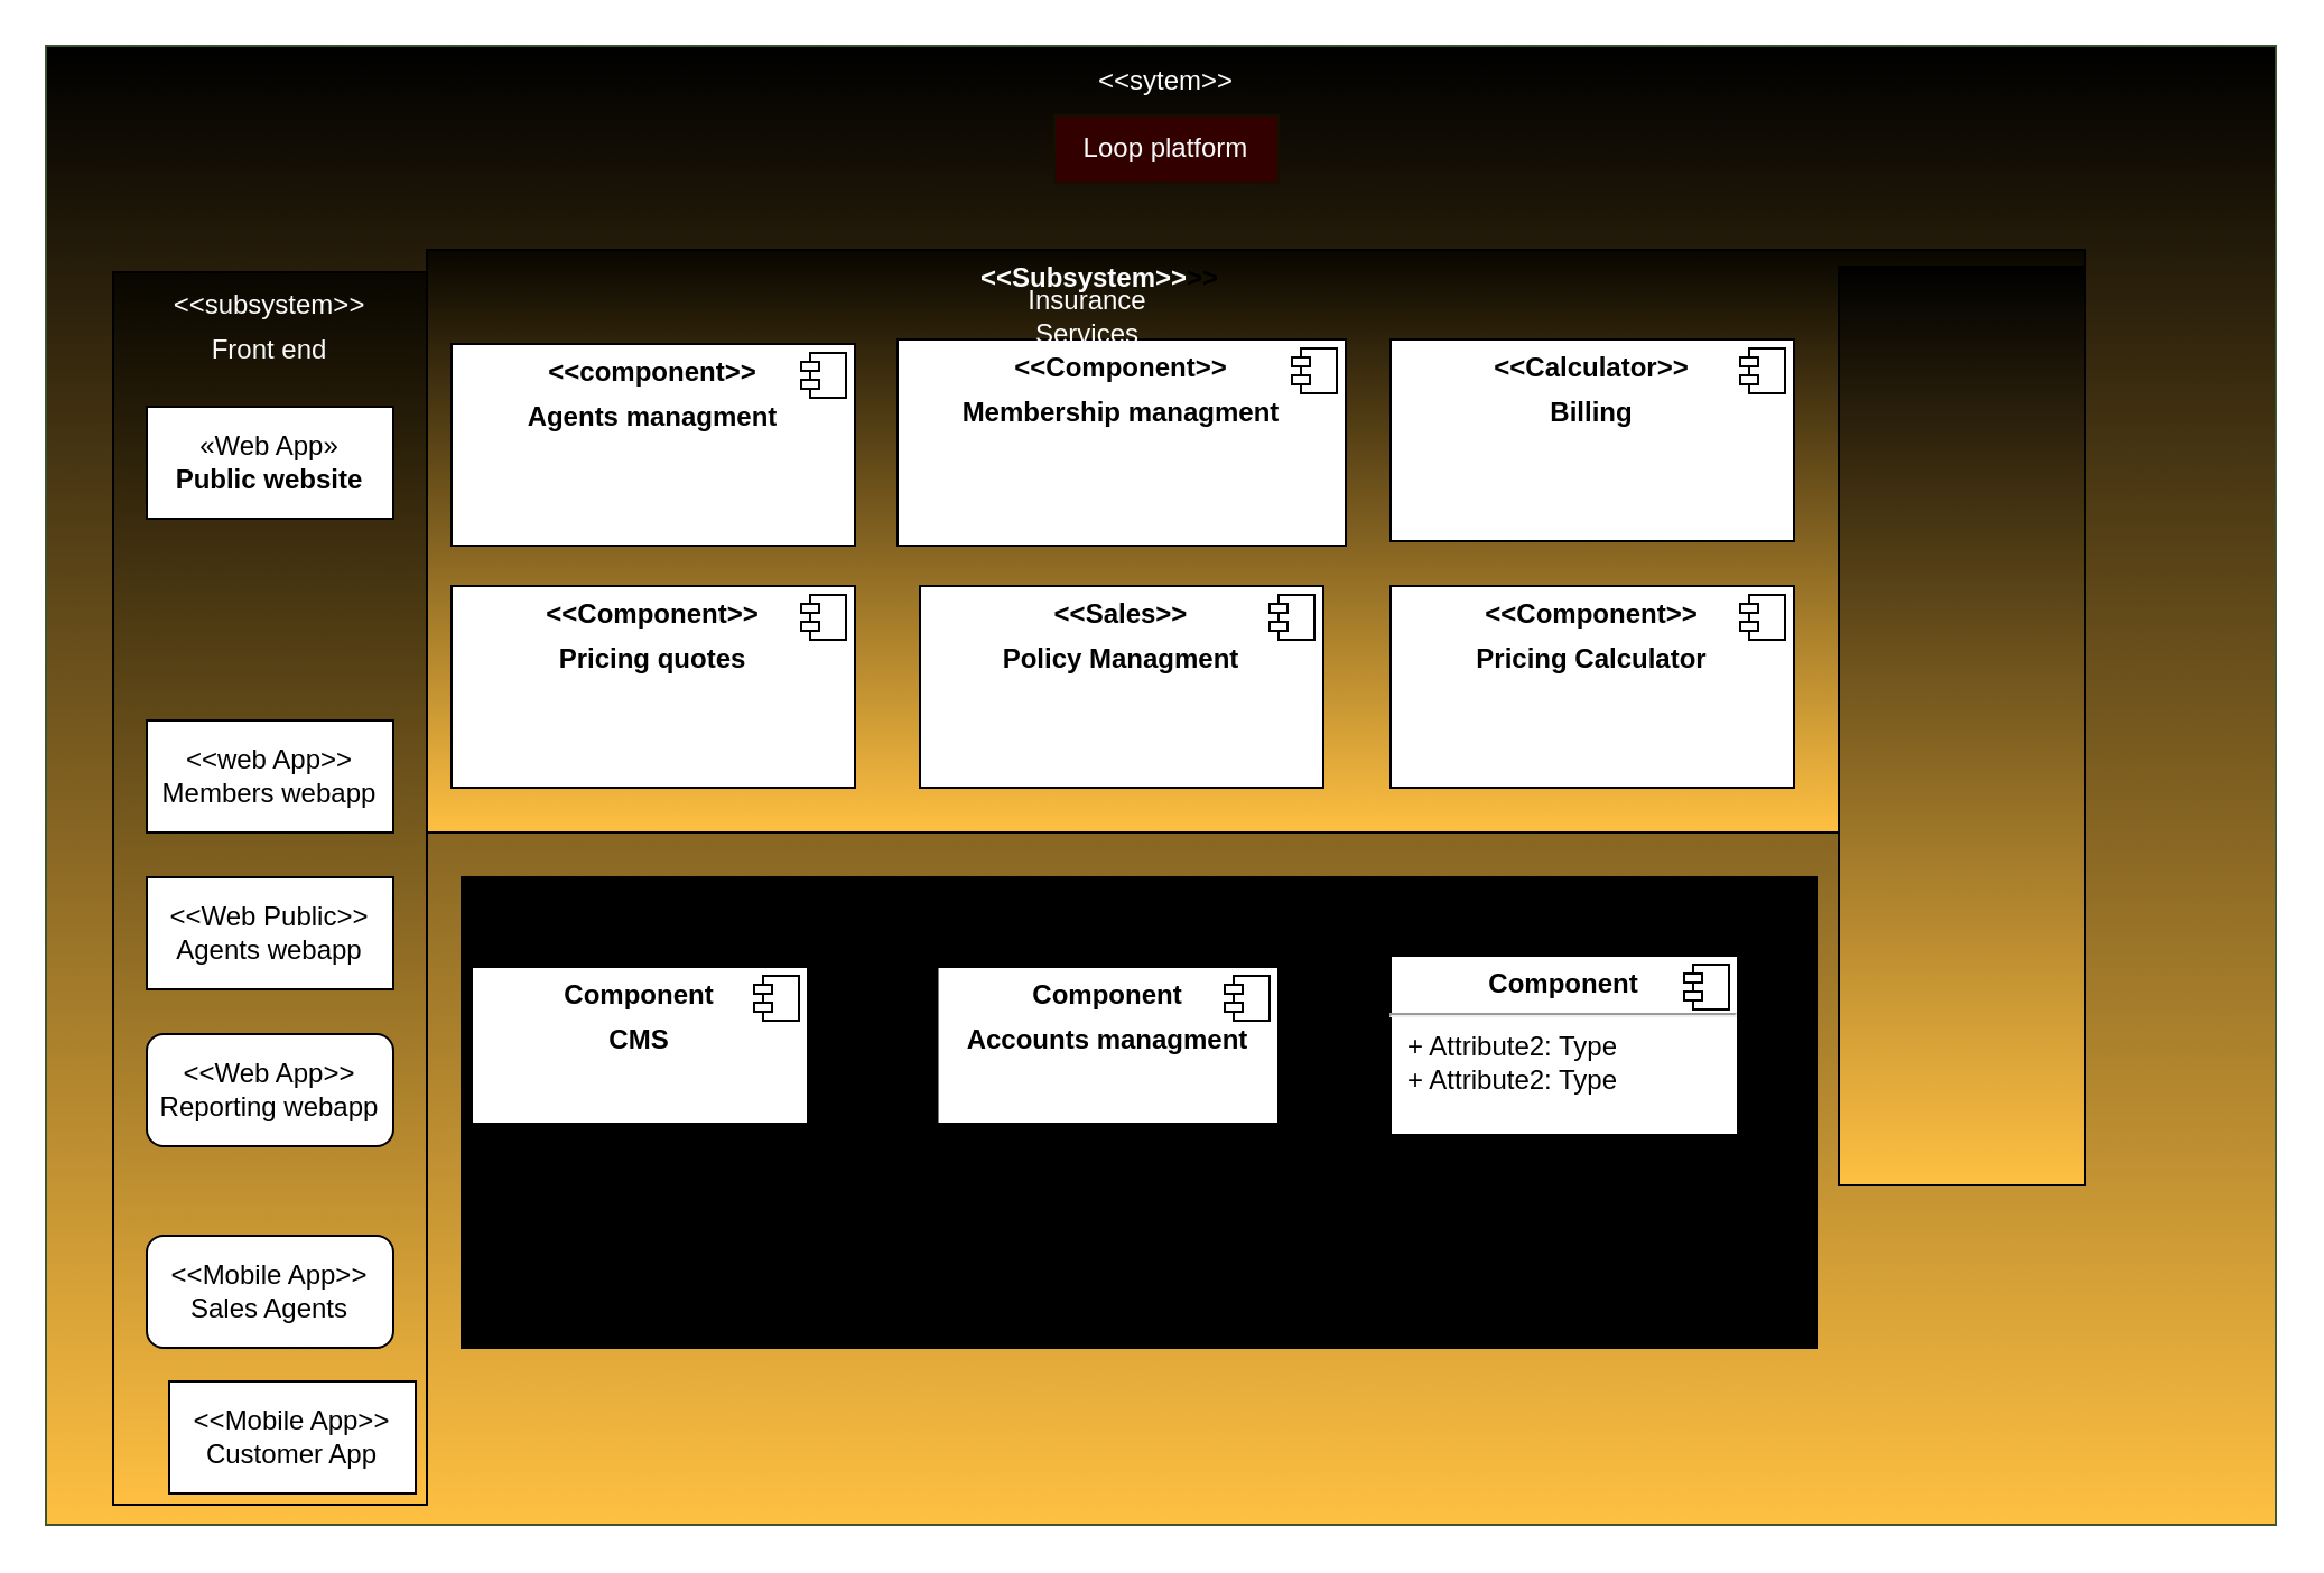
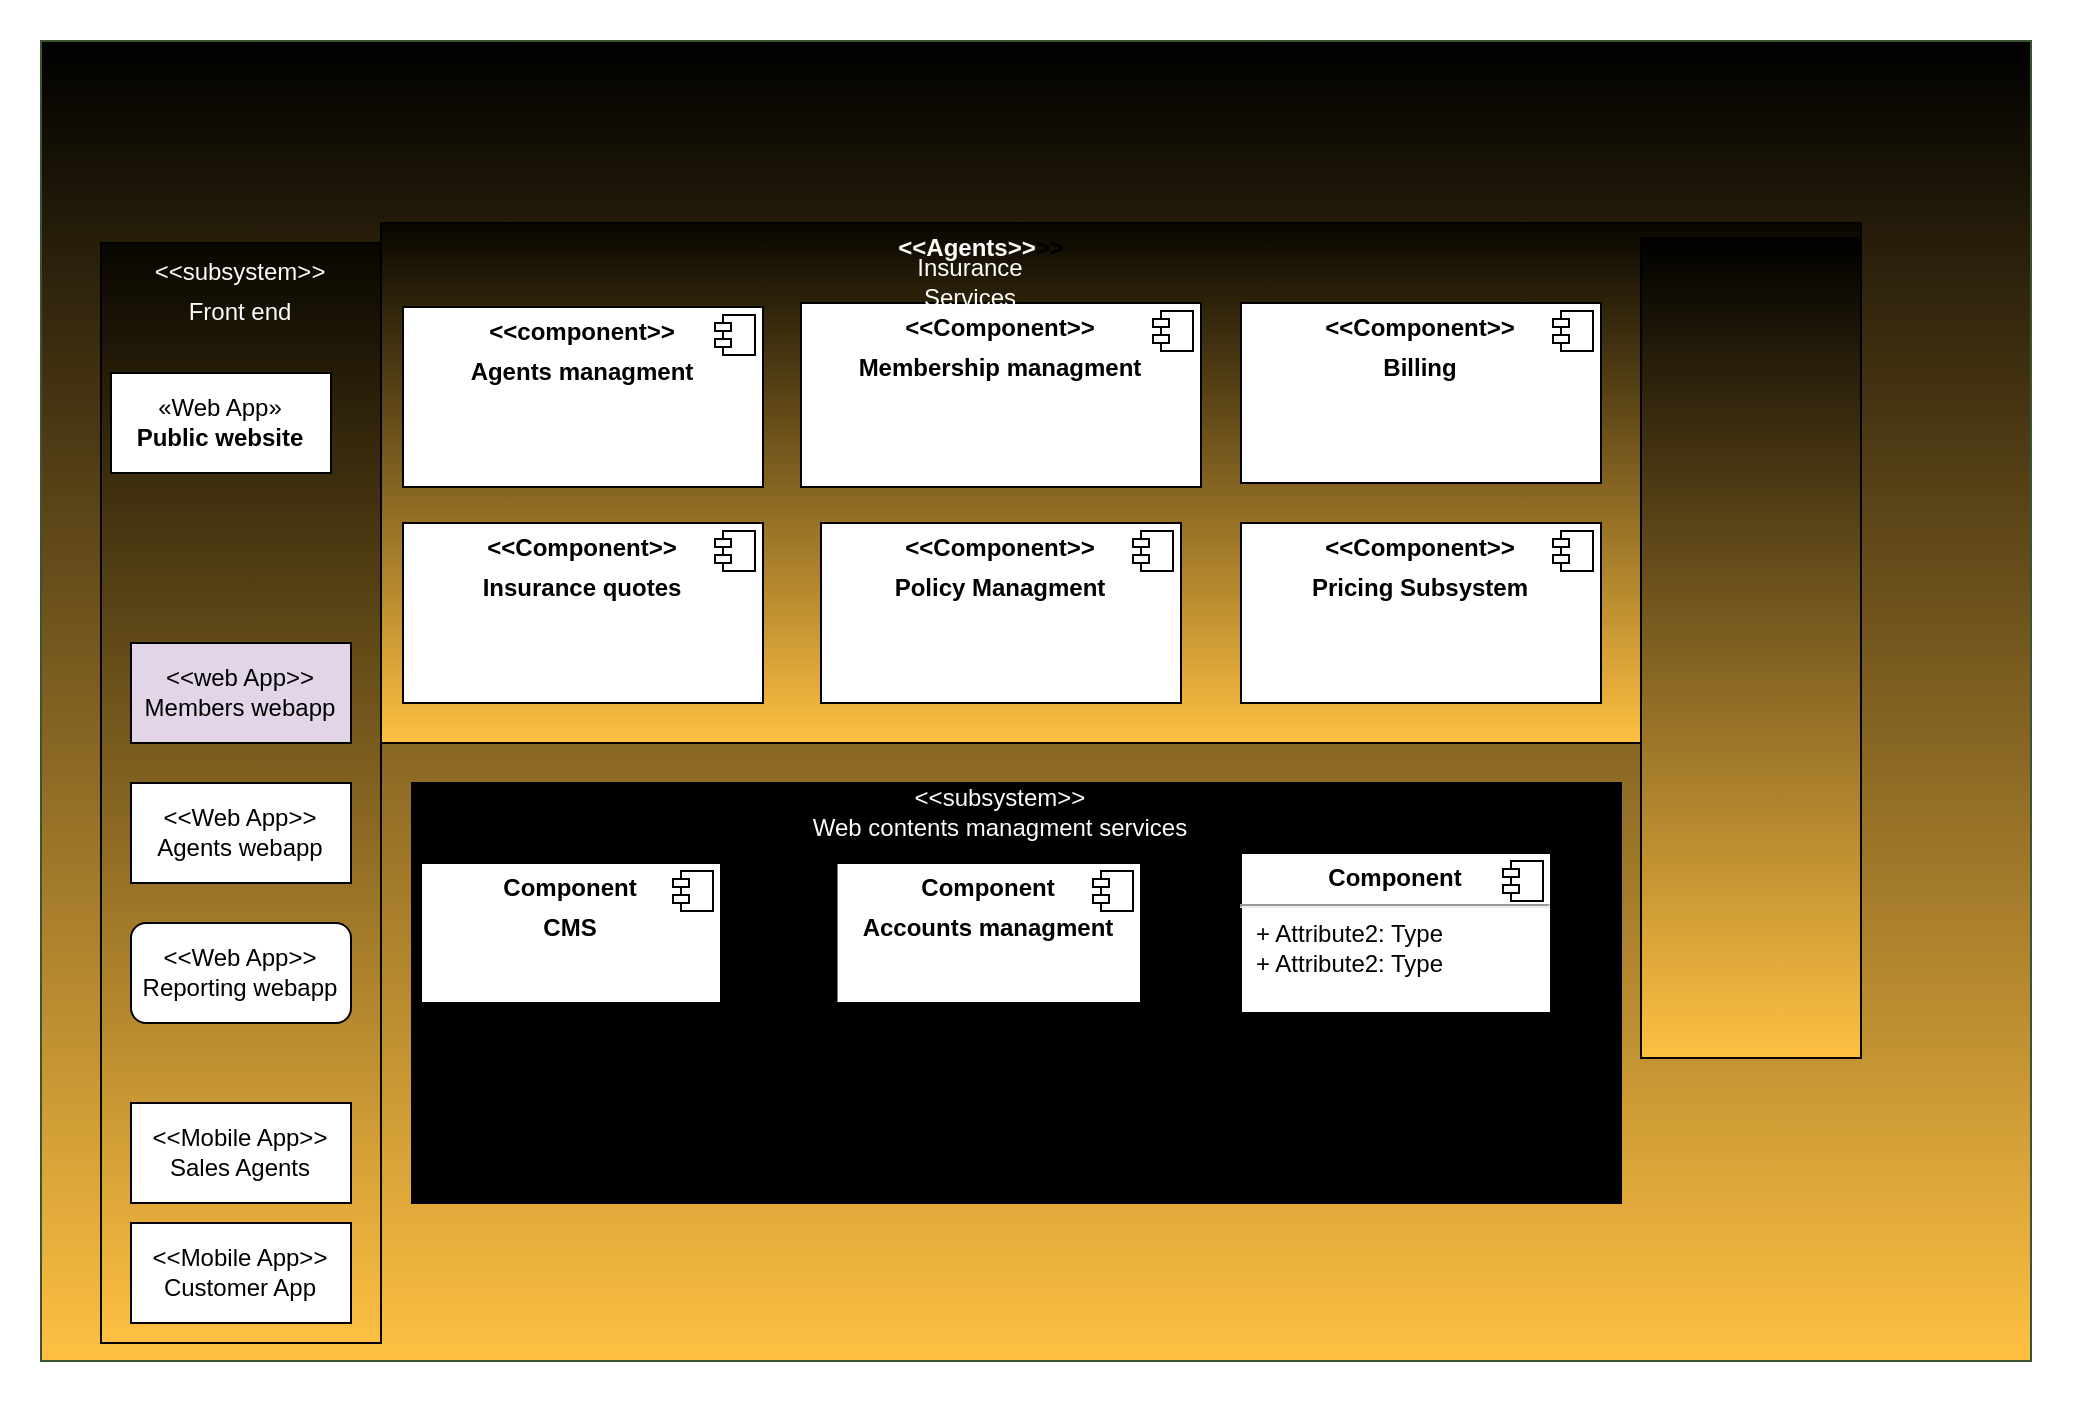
- <mxCell id="3" value="&lt;font color=&quot;#ffffff&quot;&gt;&amp;lt;&amp;lt;sytem&amp;gt;&amp;gt;&lt;/font&gt;" style="text;html=1;strokeColor=none;fillColor=none;align=center;verticalAlign=middle;whiteSpace=wrap;rounded=0;" vertex="1" parent="1"><mxGeometry x="490" y="21" width="60" height="30" as="geometry" /></mxCell>
- <mxCell id="4" value="&lt;p style=&quot;line-height: 120%;&quot;&gt;&lt;font color=&quot;#fcfcfc&quot;&gt;Loop platform&lt;/font&gt;&lt;/p&gt;" style="text;html=1;align=center;verticalAlign=middle;whiteSpace=wrap;rounded=0;fillColor=#330000;strokeColor=#140F00;" vertex="1" parent="1"><mxGeometry x="470" width="100" height="30" as="geometry" y="51" /></mxCell>
- <mxCell id="28" value="&lt;font color=&quot;#fcfcfc&quot;&gt;&amp;lt;&amp;lt;Subsystem&amp;gt;&amp;gt;&lt;/font&gt;&amp;gt;&amp;gt;" style="text;align=center;fontStyle=1;verticalAlign=middle;spacingLeft=3;spacingRight=3;strokeColor=none;rotatable=0;points=[[0,0.5],[1,0.5]];portConstraint=eastwest;html=1;" vertex="1" parent="1"><mxGeometry x="450" y="111" width="80" height="26" as="geometry" /></mxCell>
+ <mxCell id="28" value="&lt;font color=&quot;#fcfcfc&quot;&gt;&amp;lt;&amp;lt;Agents&amp;gt;&amp;gt;&lt;/font&gt;&amp;gt;&amp;gt;" style="text;align=center;fontStyle=1;verticalAlign=middle;spacingLeft=3;spacingRight=3;strokeColor=none;rotatable=0;points=[[0,0.5],[1,0.5]];portConstraint=eastwest;html=1;" vertex="1" parent="1"><mxGeometry x="450" y="111" width="80" height="26" as="geometry" /></mxCell>
- <mxCell id="14" value="&lt;p style=&quot;margin:0px;margin-top:6px;text-align:center;&quot;&gt;&lt;b&gt;&amp;lt;&amp;lt;Calculator&amp;gt;&amp;gt;&lt;/b&gt;&lt;/p&gt;&lt;p style=&quot;margin:0px;margin-top:6px;text-align:center;&quot;&gt;&lt;b&gt;Billing&lt;/b&gt;&lt;/p&gt;" style="align=left;overflow=fill;html=1;dropTarget=0;whiteSpace=wrap;" vertex="1" parent="1"><mxGeometry x="620" y="151" width="180" height="90" as="geometry" /></mxCell>
+ <mxCell id="14" value="&lt;p style=&quot;margin:0px;margin-top:6px;text-align:center;&quot;&gt;&lt;b&gt;&amp;lt;&amp;lt;Component&amp;gt;&amp;gt;&lt;/b&gt;&lt;/p&gt;&lt;p style=&quot;margin:0px;margin-top:6px;text-align:center;&quot;&gt;&lt;b&gt;Billing&lt;/b&gt;&lt;/p&gt;" style="align=left;overflow=fill;html=1;dropTarget=0;whiteSpace=wrap;" vertex="1" parent="1"><mxGeometry x="620" y="151" width="180" height="90" as="geometry" /></mxCell>
- <mxCell id="22" value="«Web App»&lt;br&gt;&lt;b&gt;Public website&lt;/b&gt;" style="html=1;whiteSpace=wrap;" vertex="1" parent="1"><mxGeometry x="65" y="181" width="110" height="50" as="geometry" /></mxCell>
+ <mxCell id="22" value="«Web App»&lt;br&gt;&lt;b&gt;Public website&lt;/b&gt;" style="html=1;whiteSpace=wrap;" vertex="1" parent="1"><mxGeometry x="55" y="186" width="110" height="50" as="geometry" /></mxCell>
- <mxCell id="16" value="&lt;p style=&quot;margin:0px;margin-top:6px;text-align:center;&quot;&gt;&lt;b&gt;&amp;lt;&amp;lt;Component&amp;gt;&amp;gt;&lt;/b&gt;&lt;/p&gt;&lt;p style=&quot;margin:0px;margin-top:6px;text-align:center;&quot;&gt;&lt;b&gt;Pricing quotes&lt;/b&gt;&lt;/p&gt;" style="align=left;overflow=fill;html=1;dropTarget=0;whiteSpace=wrap;" vertex="1" parent="1"><mxGeometry x="201" y="261" width="180" height="90" as="geometry" /></mxCell>
+ <mxCell id="16" value="&lt;p style=&quot;margin:0px;margin-top:6px;text-align:center;&quot;&gt;&lt;b&gt;&amp;lt;&amp;lt;Component&amp;gt;&amp;gt;&lt;/b&gt;&lt;/p&gt;&lt;p style=&quot;margin:0px;margin-top:6px;text-align:center;&quot;&gt;&lt;b&gt;Insurance quotes&lt;/b&gt;&lt;/p&gt;" style="align=left;overflow=fill;html=1;dropTarget=0;whiteSpace=wrap;" vertex="1" parent="1"><mxGeometry x="201" y="261" width="180" height="90" as="geometry" /></mxCell>
- <mxCell id="18" value="&lt;p style=&quot;margin:0px;margin-top:6px;text-align:center;&quot;&gt;&lt;b&gt;&amp;lt;&amp;lt;Sales&amp;gt;&amp;gt;&lt;/b&gt;&lt;/p&gt;&lt;p style=&quot;margin:0px;margin-top:6px;text-align:center;&quot;&gt;&lt;b&gt;Policy Managment&lt;/b&gt;&lt;/p&gt;" style="align=left;overflow=fill;html=1;dropTarget=0;whiteSpace=wrap;" vertex="1" parent="1"><mxGeometry x="410" y="261" width="180" height="90" as="geometry" /></mxCell>
+ <mxCell id="18" value="&lt;p style=&quot;margin:0px;margin-top:6px;text-align:center;&quot;&gt;&lt;b&gt;&amp;lt;&amp;lt;Component&amp;gt;&amp;gt;&lt;/b&gt;&lt;/p&gt;&lt;p style=&quot;margin:0px;margin-top:6px;text-align:center;&quot;&gt;&lt;b&gt;Policy Managment&lt;/b&gt;&lt;/p&gt;" style="align=left;overflow=fill;html=1;dropTarget=0;whiteSpace=wrap;" vertex="1" parent="1"><mxGeometry x="410" y="261" width="180" height="90" as="geometry" /></mxCell>
- <mxCell id="20" value="&lt;p style=&quot;margin:0px;margin-top:6px;text-align:center;&quot;&gt;&lt;b&gt;&amp;lt;&amp;lt;Component&amp;gt;&amp;gt;&lt;/b&gt;&lt;/p&gt;&lt;p style=&quot;margin:0px;margin-top:6px;text-align:center;&quot;&gt;&lt;b&gt;Pricing Calculator&lt;/b&gt;&lt;/p&gt;" style="align=left;overflow=fill;html=1;dropTarget=0;whiteSpace=wrap;" vertex="1" parent="1"><mxGeometry x="620" y="261" width="180" height="90" as="geometry" /></mxCell>
+ <mxCell id="20" value="&lt;p style=&quot;margin:0px;margin-top:6px;text-align:center;&quot;&gt;&lt;b&gt;&amp;lt;&amp;lt;Component&amp;gt;&amp;gt;&lt;/b&gt;&lt;/p&gt;&lt;p style=&quot;margin:0px;margin-top:6px;text-align:center;&quot;&gt;&lt;b&gt;Pricing Subsystem&lt;/b&gt;&lt;/p&gt;" style="align=left;overflow=fill;html=1;dropTarget=0;whiteSpace=wrap;" vertex="1" parent="1"><mxGeometry x="620" y="261" width="180" height="90" as="geometry" /></mxCell>
- <mxCell id="24" value="&amp;lt;&amp;lt;web App&amp;gt;&amp;gt;&lt;br&gt;Members webapp" style="html=1;whiteSpace=wrap;" vertex="1" parent="1"><mxGeometry x="65" y="321" width="110" height="50" as="geometry" /></mxCell>
+ <mxCell id="24" value="&amp;lt;&amp;lt;web App&amp;gt;&amp;gt;&lt;br&gt;Members webapp" style="html=1;whiteSpace=wrap;fillColor=#e1d5e7;" vertex="1" parent="1"><mxGeometry x="65" y="321" width="110" height="50" as="geometry" /></mxCell>
+ <mxCell id="31" value="&lt;font color=&quot;#fcfcfc&quot;&gt;&amp;lt;&amp;lt;subsystem&amp;gt;&amp;gt;&lt;br&gt;Web contents managment services&lt;br&gt;&lt;/font&gt;" style="text;html=1;strokeColor=none;fillColor=none;align=center;verticalAlign=middle;whiteSpace=wrap;rounded=0;" vertex="1" parent="1"><mxGeometry x="375" y="391" width="250" height="30" as="geometry" /></mxCell>
- <mxCell id="23" value="&amp;lt;&amp;lt;Web Public&amp;gt;&amp;gt;&lt;br&gt;Agents webapp" style="html=1;whiteSpace=wrap;" vertex="1" parent="1"><mxGeometry x="65" y="391" width="110" height="50" as="geometry" /></mxCell>
+ <mxCell id="23" value="&amp;lt;&amp;lt;Web App&amp;gt;&amp;gt;&lt;br&gt;Agents webapp" style="html=1;whiteSpace=wrap;" vertex="1" parent="1"><mxGeometry x="65" y="391" width="110" height="50" as="geometry" /></mxCell>
- <mxCell id="26" value="&amp;lt;&amp;lt;Mobile App&amp;gt;&amp;gt;&lt;br&gt;Sales Agents" style="html=1;whiteSpace=wrap;rounded=1;" vertex="1" parent="1"><mxGeometry x="65" y="551" width="110" height="50" as="geometry" /></mxCell>
+ <mxCell id="26" value="&amp;lt;&amp;lt;Mobile App&amp;gt;&amp;gt;&lt;br&gt;Sales Agents" style="html=1;whiteSpace=wrap;" vertex="1" parent="1"><mxGeometry x="65" y="551" width="110" height="50" as="geometry" /></mxCell>
- <mxCell id="27" value="&amp;lt;&amp;lt;Mobile App&amp;gt;&amp;gt;&lt;br&gt;Customer App&lt;br&gt;" style="html=1;whiteSpace=wrap;" vertex="1" parent="1"><mxGeometry x="75" y="616" width="110" height="50" as="geometry" /></mxCell>
+ <mxCell id="27" value="&amp;lt;&amp;lt;Mobile App&amp;gt;&amp;gt;&lt;br&gt;Customer App&lt;br&gt;" style="html=1;whiteSpace=wrap;" vertex="1" parent="1"><mxGeometry x="65" y="611" width="110" height="50" as="geometry" /></mxCell>
